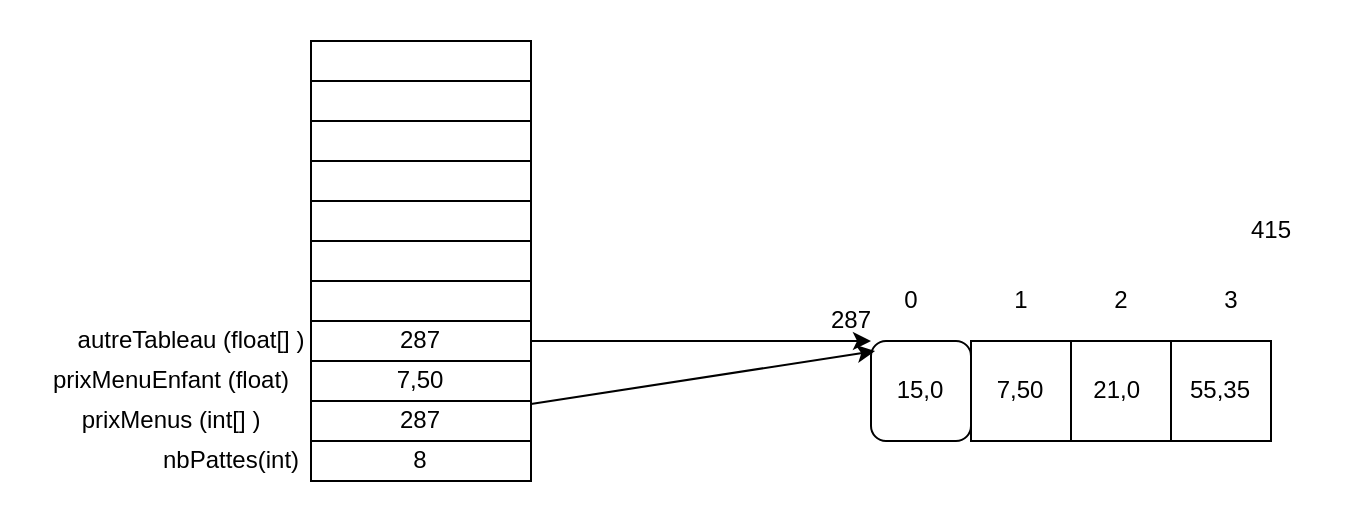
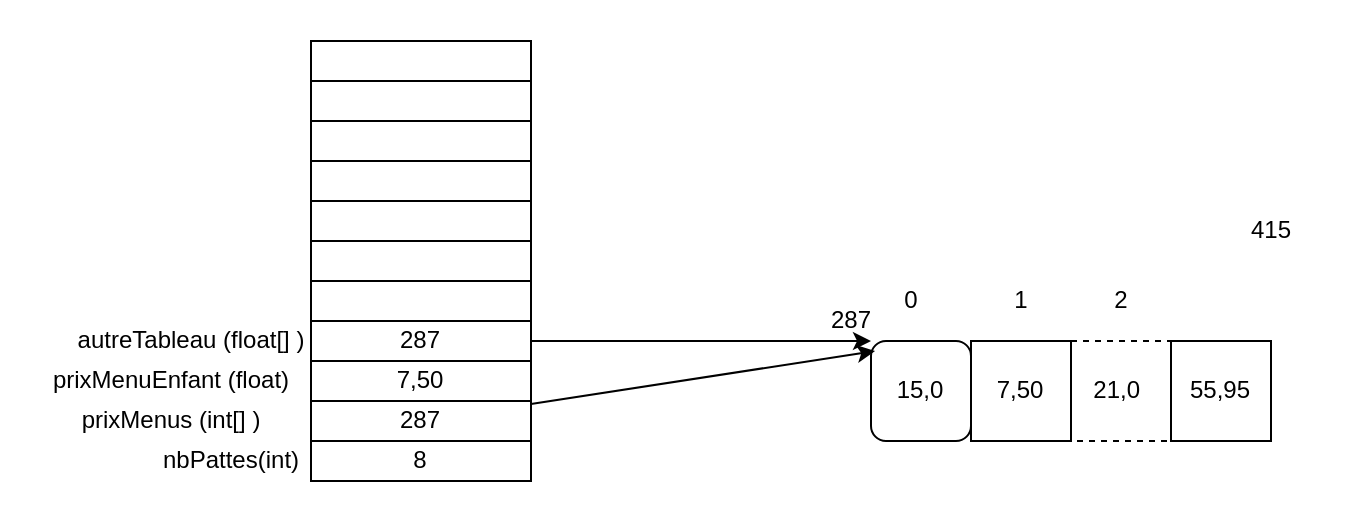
- <mxCell id="27" value="3" style="text;html=1;align=center;verticalAlign=middle;resizable=0;points=[];autosize=1;strokeColor=none;" vertex="1" parent="1"><mxGeometry x="605" y="140" width="20" height="20" as="geometry" /></mxCell>
- <mxCell id="2" value="&lt;div align=&quot;center&quot;&gt;21,0&lt;span style=&quot;white-space: pre&quot;&gt;&#09;&lt;/span&gt;&lt;/div&gt;" style="rounded=0;whiteSpace=wrap;html=1;" vertex="1" parent="1"><mxGeometry x="535" y="170" width="50" height="50" as="geometry" /></mxCell>
+ <mxCell id="2" value="&lt;div align=&quot;center&quot;&gt;21,0&lt;span style=&quot;white-space: pre&quot;&gt;&#09;&lt;/span&gt;&lt;/div&gt;" style="rounded=0;whiteSpace=wrap;html=1;dashed=1;" vertex="1" parent="1"><mxGeometry x="535" y="170" width="50" height="50" as="geometry" /></mxCell>
- <mxCell id="3" value="55,35" style="rounded=0;whiteSpace=wrap;html=1;" vertex="1" parent="1"><mxGeometry x="585" y="170" width="50" height="50" as="geometry" /></mxCell>
+ <mxCell id="3" value="55,95" style="rounded=0;whiteSpace=wrap;html=1;" vertex="1" parent="1"><mxGeometry x="585" y="170" width="50" height="50" as="geometry" /></mxCell>
